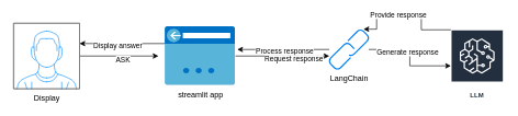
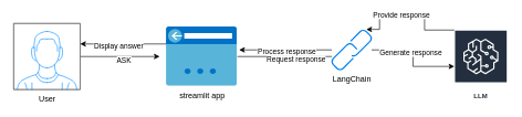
- <mxCell id="14" style="edgeStyle=orthogonalEdgeStyle;rounded=0;orthogonalLoop=1;jettySize=auto;html=1;entryX=0;entryY=0.667;entryDx=0;entryDy=0;entryPerimeter=0;" edge="1" parent="1" source="7" target="13"><mxGeometry relative="1" as="geometry" /></mxCell>
+ <mxCell id="14" style="edgeStyle=orthogonalEdgeStyle;rounded=0;orthogonalLoop=1;jettySize=auto;html=1;entryX=0;entryY=0.667;entryDx=0;entryDy=0;entryPerimeter=0;endArrow=none;" edge="1" parent="1" source="7" target="13"><mxGeometry relative="1" as="geometry" /></mxCell>
- <mxCell id="4" value="Display" style="verticalLabelPosition=bottom;shadow=0;dashed=0;align=center;html=1;verticalAlign=top;strokeWidth=1;shape=mxgraph.mockup.containers.userMale;strokeColor=#666666;strokeColor2=#008cff;" vertex="1" parent="1"><mxGeometry x="20" y="35" width="100" height="100" as="geometry" /></mxCell>
+ <mxCell id="4" value="User" style="verticalLabelPosition=bottom;shadow=0;dashed=0;align=center;html=1;verticalAlign=top;strokeWidth=1;shape=mxgraph.mockup.containers.userMale;strokeColor=#666666;strokeColor2=#008cff;" vertex="1" parent="1"><mxGeometry x="20" y="35" width="100" height="100" as="geometry" /></mxCell>
